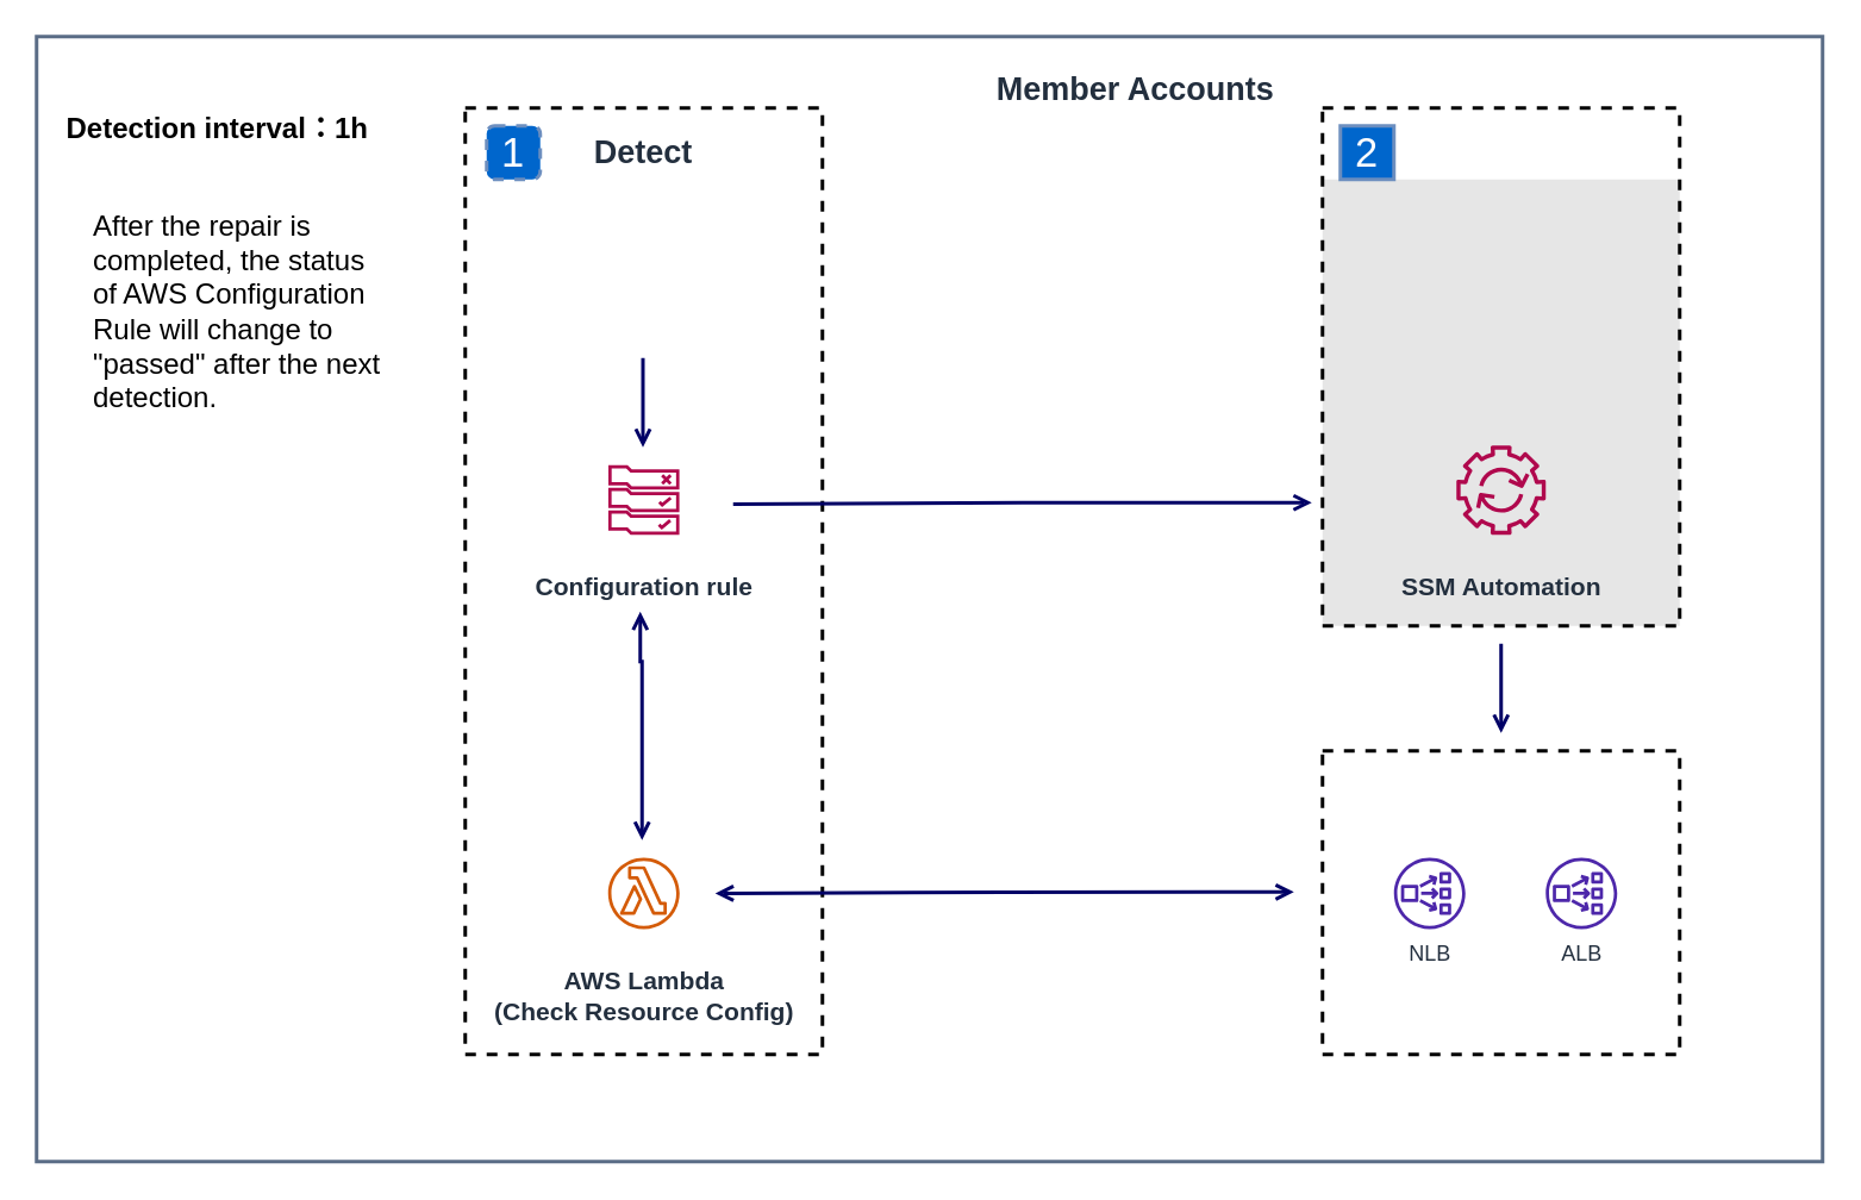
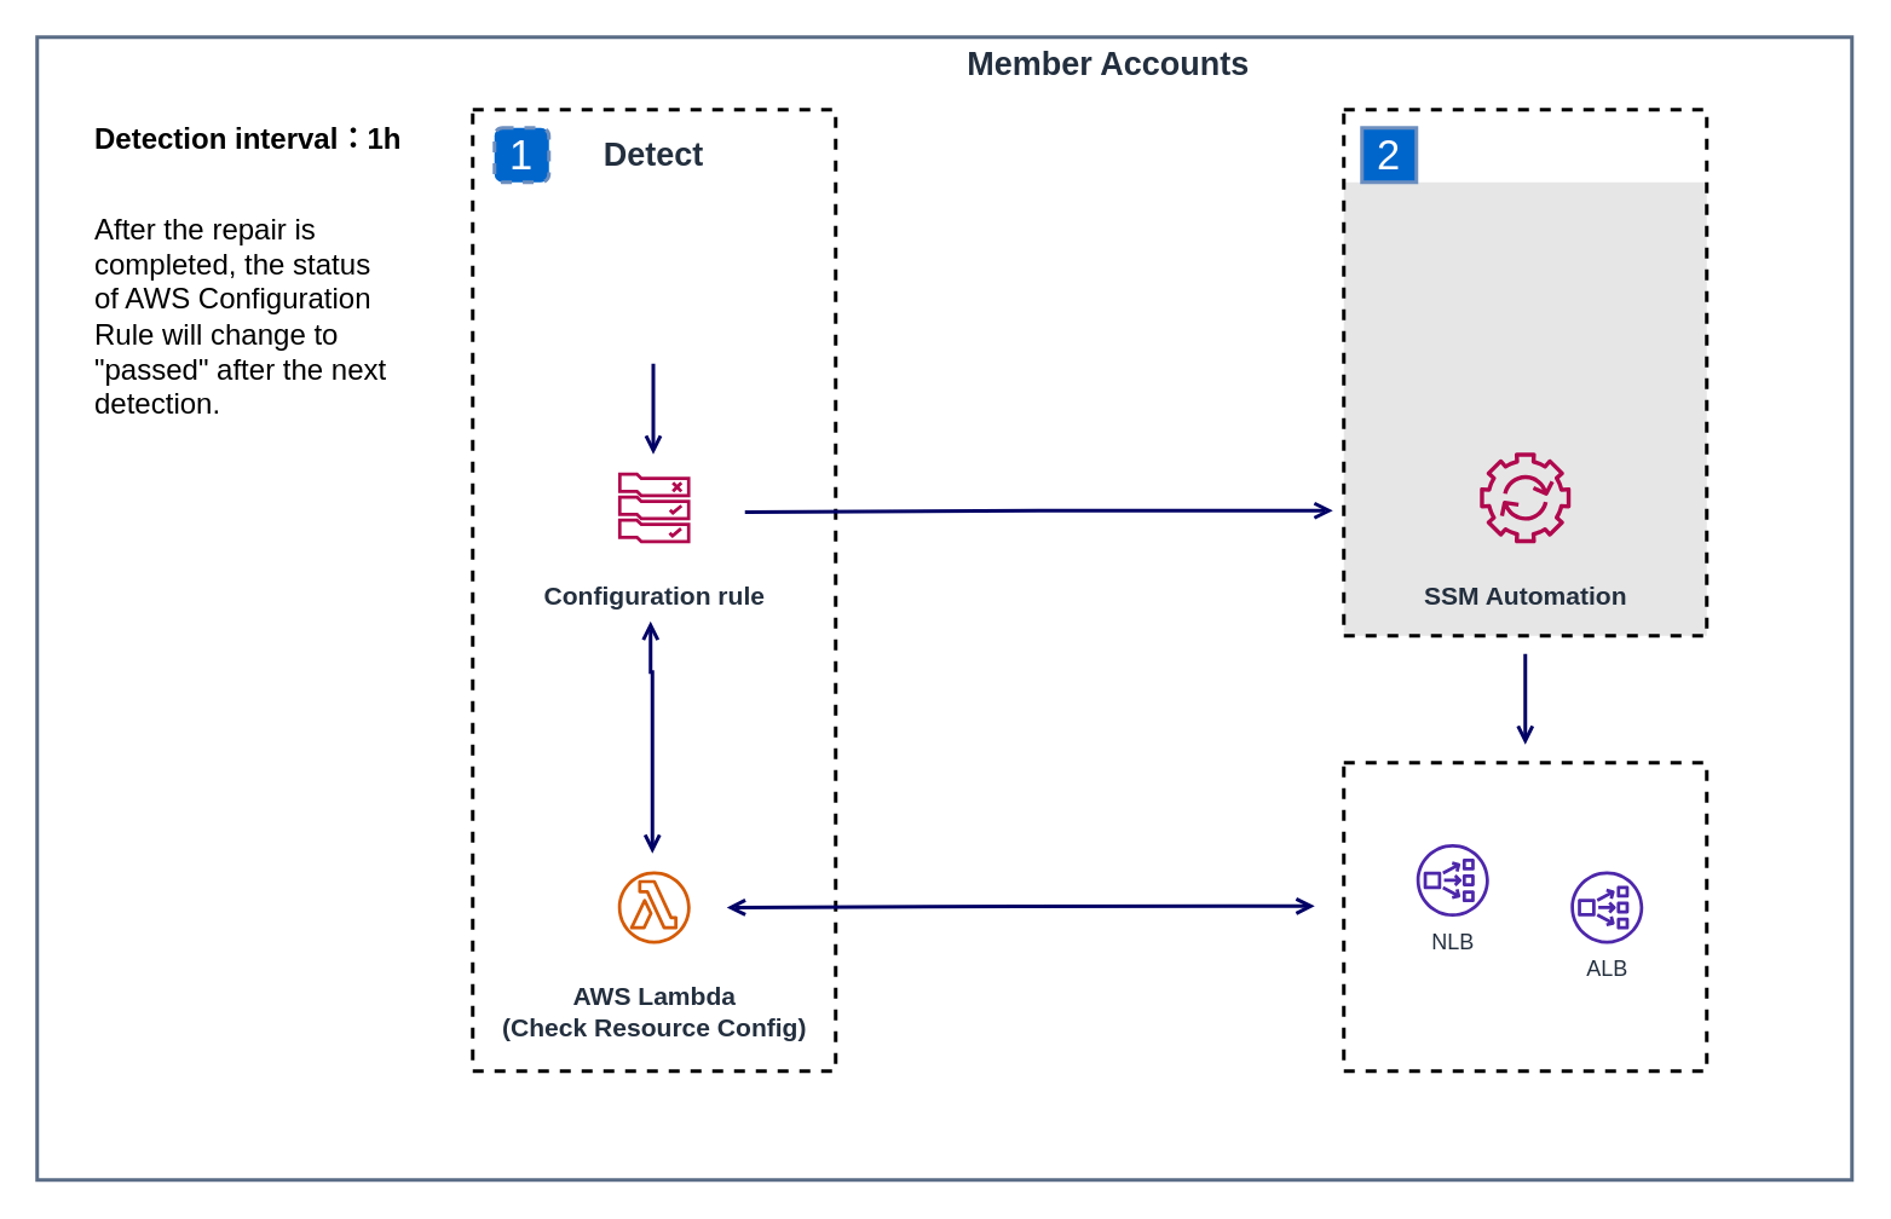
- <mxCell id="15" value="&lt;h2&gt;Member Accounts&lt;/h2&gt;" style="text;html=1;strokeColor=none;fillColor=none;align=center;verticalAlign=middle;whiteSpace=wrap;rounded=0;dashed=0;sketch=0;pointerEvents=1;fontFamily=Helvetica;fontSize=12;fontColor=#232F3E;" parent="1" vertex="1"><mxGeometry x="552.5" y="35" width="165" height="30" as="geometry" /></mxCell>
+ <mxCell id="15" value="&lt;h2&gt;Member Accounts&lt;/h2&gt;" style="text;html=1;strokeColor=none;fillColor=none;align=center;verticalAlign=middle;whiteSpace=wrap;rounded=0;dashed=0;sketch=0;pointerEvents=1;fontFamily=Helvetica;fontSize=12;fontColor=#232F3E;" parent="1" vertex="1"><mxGeometry x="527.5" y="20" width="165" height="30" as="geometry" /></mxCell>
- <mxCell id="21" value="&lt;b&gt;&lt;font style=&quot;font-size: 16px&quot;&gt;Detection interval：1h&lt;/font&gt;&lt;/b&gt;" style="text;whiteSpace=wrap;html=1;" parent="1" vertex="1"><mxGeometry x="35" y="55" width="180" height="30" as="geometry" /></mxCell>
+ <mxCell id="21" value="&lt;b&gt;&lt;font style=&quot;font-size: 16px&quot;&gt;Detection interval：1h&lt;/font&gt;&lt;/b&gt;" style="text;whiteSpace=wrap;html=1;" parent="1" vertex="1"><mxGeometry x="50" y="60" width="180" height="30" as="geometry" /></mxCell>
- <mxCell id="17" value="NLB" style="sketch=0;outlineConnect=0;fontColor=#232F3E;gradientColor=none;fillColor=#4D27AA;strokeColor=none;dashed=0;verticalLabelPosition=bottom;verticalAlign=top;align=center;html=1;fontSize=12;fontStyle=0;aspect=fixed;pointerEvents=1;shape=mxgraph.aws4.network_load_balancer;" parent="1" vertex="1"><mxGeometry x="780" y="479.82" width="40" height="40" as="geometry" /></mxCell>
+ <mxCell id="17" value="NLB" style="sketch=0;outlineConnect=0;fontColor=#232F3E;gradientColor=none;fillColor=#4D27AA;strokeColor=none;dashed=0;verticalLabelPosition=bottom;verticalAlign=top;align=center;html=1;fontSize=12;fontStyle=0;aspect=fixed;pointerEvents=1;shape=mxgraph.aws4.network_load_balancer;" parent="1" vertex="1"><mxGeometry x="780" y="464.82" width="40" height="40" as="geometry" /></mxCell>
